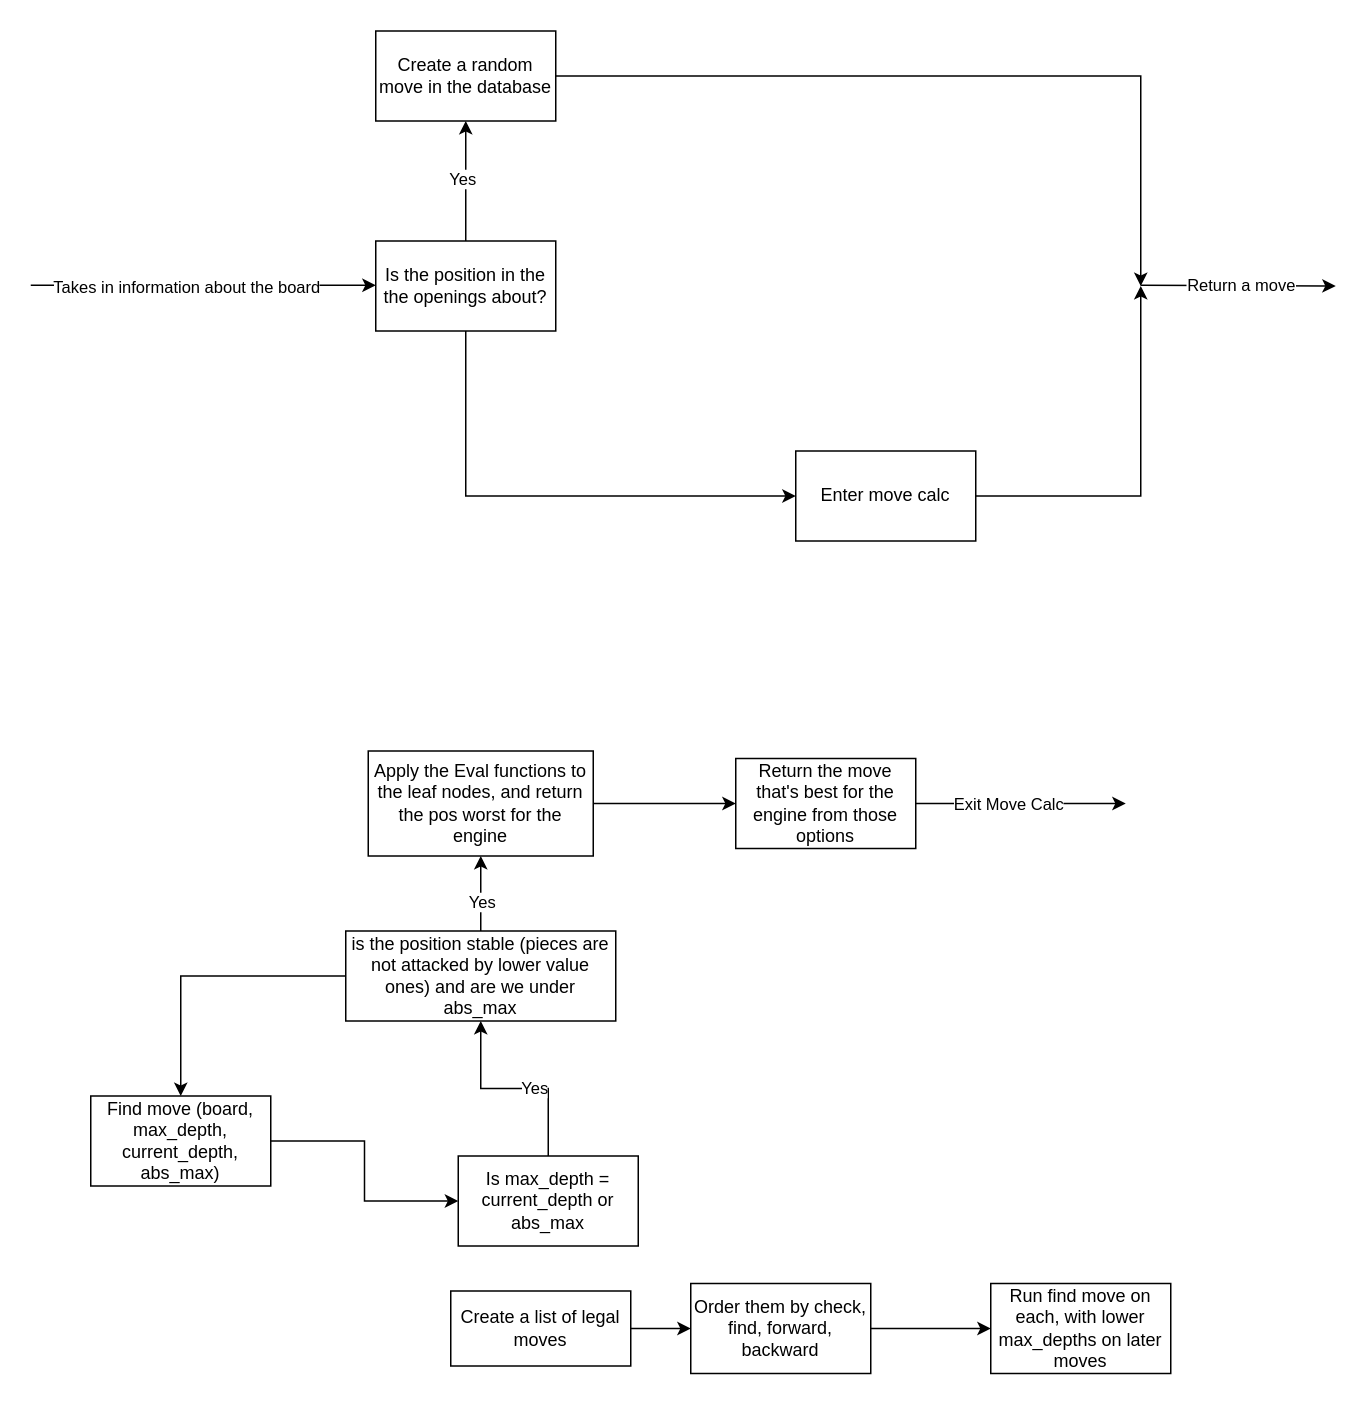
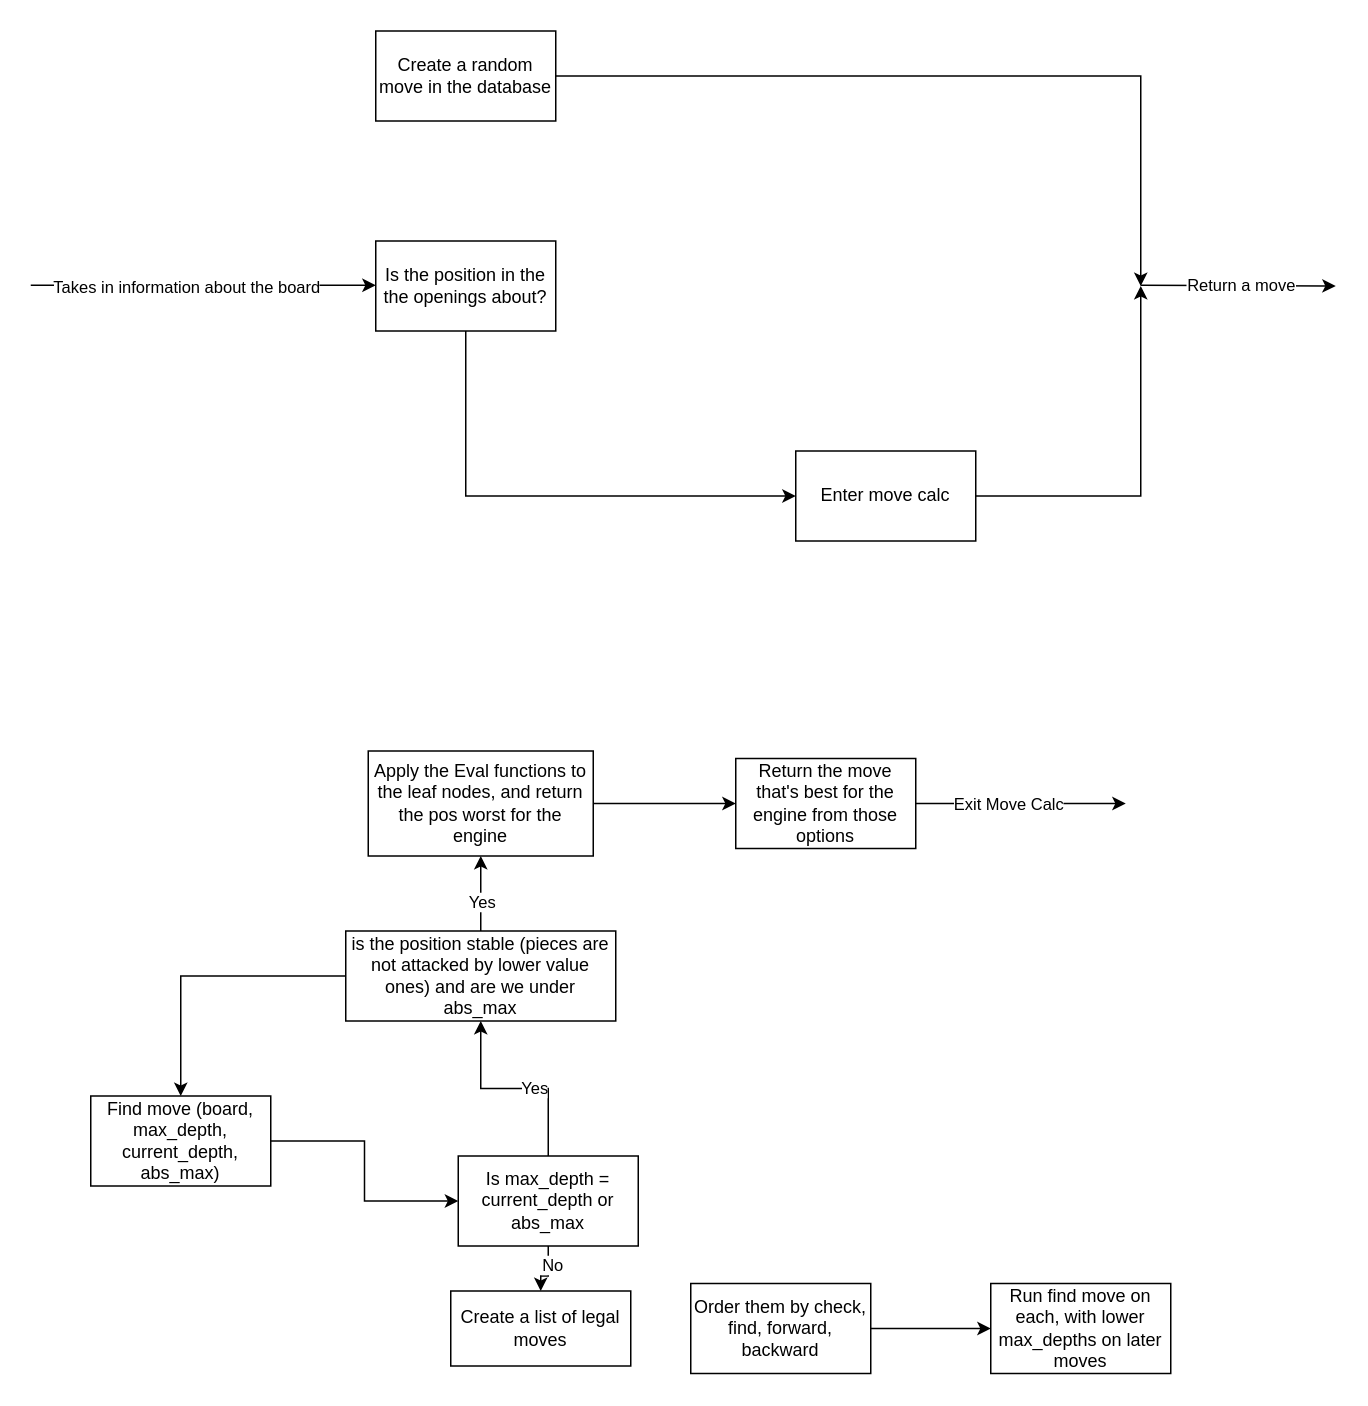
- <mxCell id="9" value="" style="endArrow=classic;html=1;rounded=0;exitX=0.5;exitY=0;exitDx=0;exitDy=0;entryX=0.5;entryY=1;entryDx=0;entryDy=0;" parent="1" source="5" target="11" edge="1"><mxGeometry width="50" height="50" relative="1" as="geometry"><mxPoint x="530" y="170" as="sourcePoint" /><mxPoint x="310" y="50" as="targetPoint" /></mxGeometry></mxCell>
- <mxCell id="10" value="Yes" style="edgeLabel;html=1;align=center;verticalAlign=middle;resizable=0;points=[];" parent="9" vertex="1" connectable="0"><mxGeometry x="0.047" y="3" relative="1" as="geometry"><mxPoint as="offset" /></mxGeometry></mxCell>
+ <mxCell id="20" value="" style="edgeStyle=orthogonalEdgeStyle;rounded=0;orthogonalLoop=1;jettySize=auto;html=1;entryX=0.5;entryY=0;entryDx=0;entryDy=0;" parent="1" source="24" target="13" edge="1"><mxGeometry relative="1" as="geometry"><mxPoint x="320" y="870" as="targetPoint" /></mxGeometry></mxCell>
+ <mxCell id="21" value="No" style="edgeLabel;html=1;align=center;verticalAlign=middle;resizable=0;points=[];" parent="20" vertex="1" connectable="0"><mxGeometry x="-0.32" y="2" relative="1" as="geometry"><mxPoint as="offset" /></mxGeometry></mxCell>
- <mxCell id="12" value="" style="edgeStyle=orthogonalEdgeStyle;rounded=0;orthogonalLoop=1;jettySize=auto;html=1;" parent="1" source="13" target="31" edge="1"><mxGeometry relative="1" as="geometry" /></mxCell>
